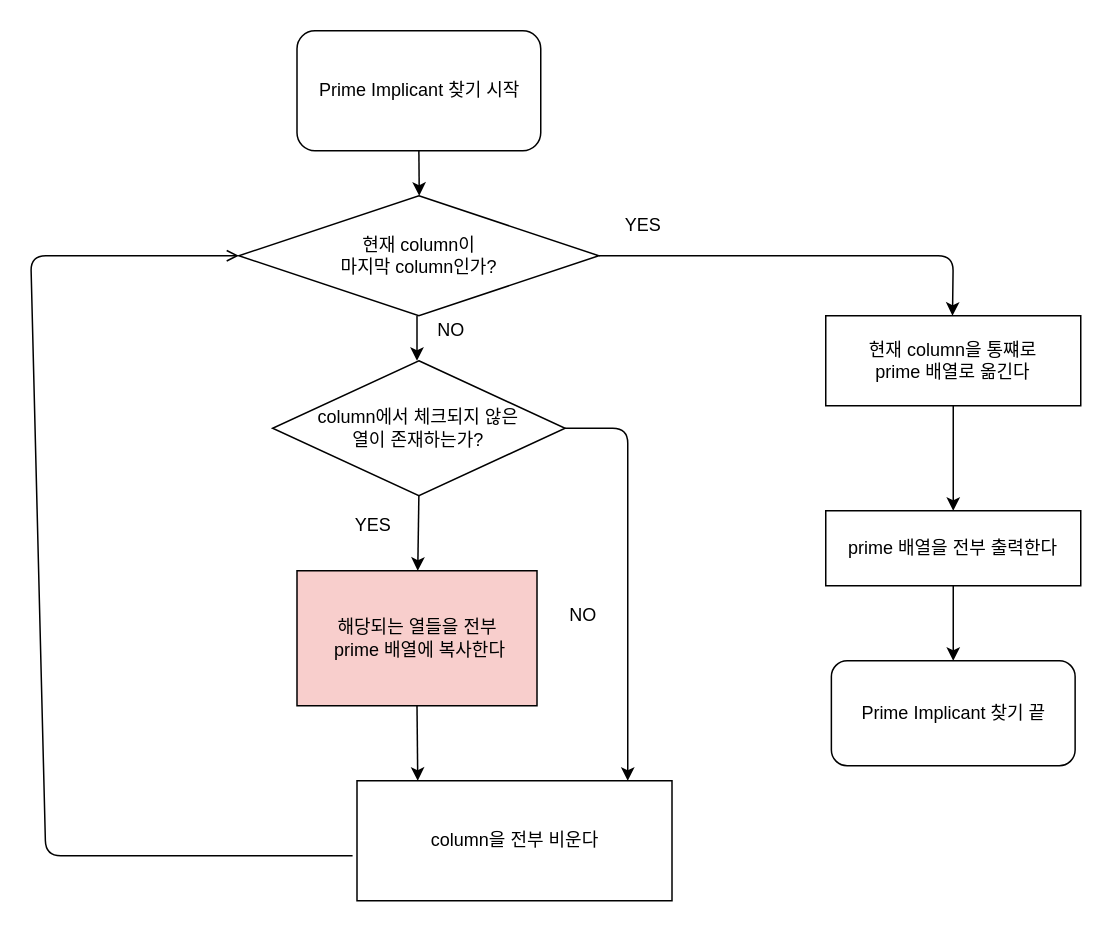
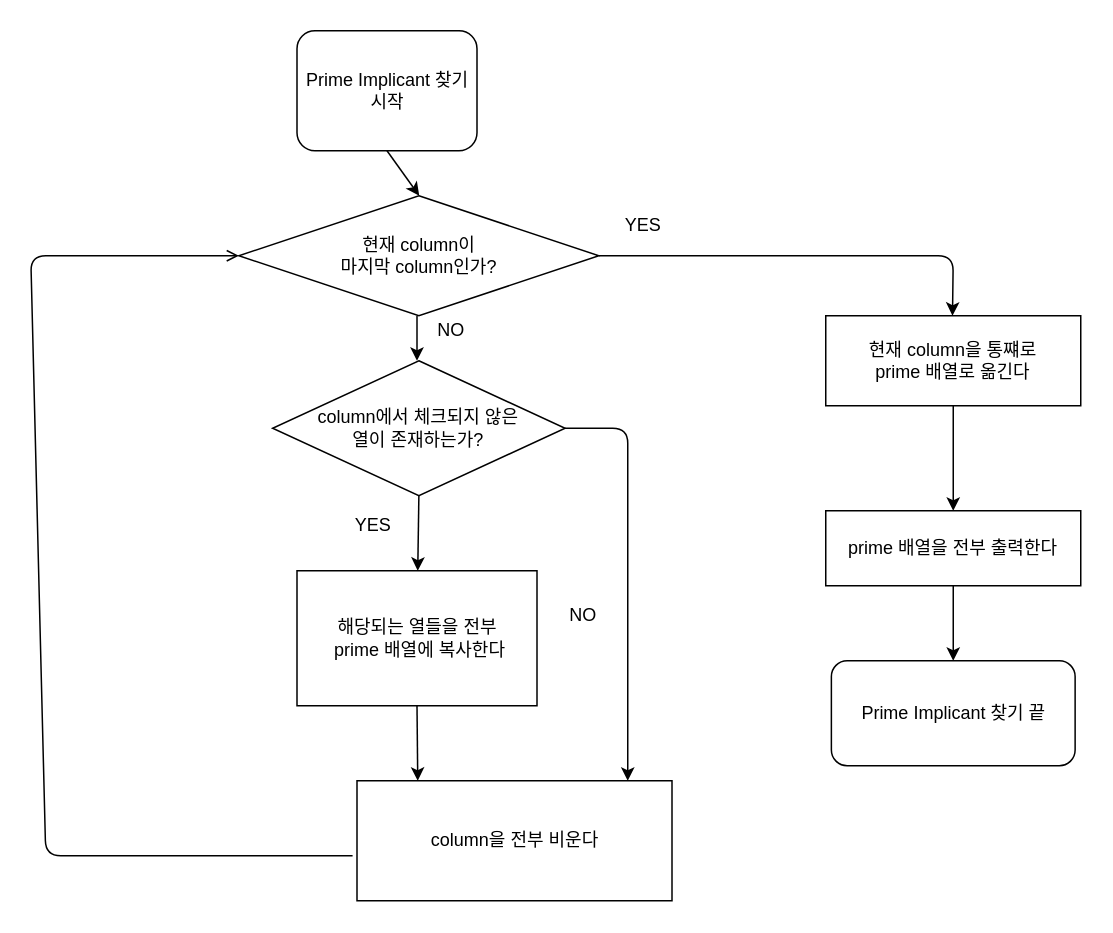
- <mxCell id="15" value="Prime Implicant 찾기 시작" style="rounded=1;whiteSpace=wrap;html=1;" vertex="1" parent="1"><mxGeometry x="197.5" y="20" width="162.5" height="80" as="geometry" /></mxCell>
+ <mxCell id="15" value="Prime Implicant 찾기 시작" style="rounded=1;whiteSpace=wrap;html=1;" vertex="1" parent="1"><mxGeometry x="197.5" y="20" width="120" height="80" as="geometry" /></mxCell>
- <mxCell id="7" value="해당되는 열들을 전부&lt;br&gt;&amp;nbsp;prime 배열에 복사한다" style="rounded=0;whiteSpace=wrap;html=1;fillColor=#f8cecc;" parent="1" vertex="1"><mxGeometry x="197.5" y="380" width="160" height="90" as="geometry" /></mxCell>
+ <mxCell id="7" value="해당되는 열들을 전부&lt;br&gt;&amp;nbsp;prime 배열에 복사한다" style="rounded=0;whiteSpace=wrap;html=1;" parent="1" vertex="1"><mxGeometry x="197.5" y="380" width="160" height="90" as="geometry" /></mxCell>
